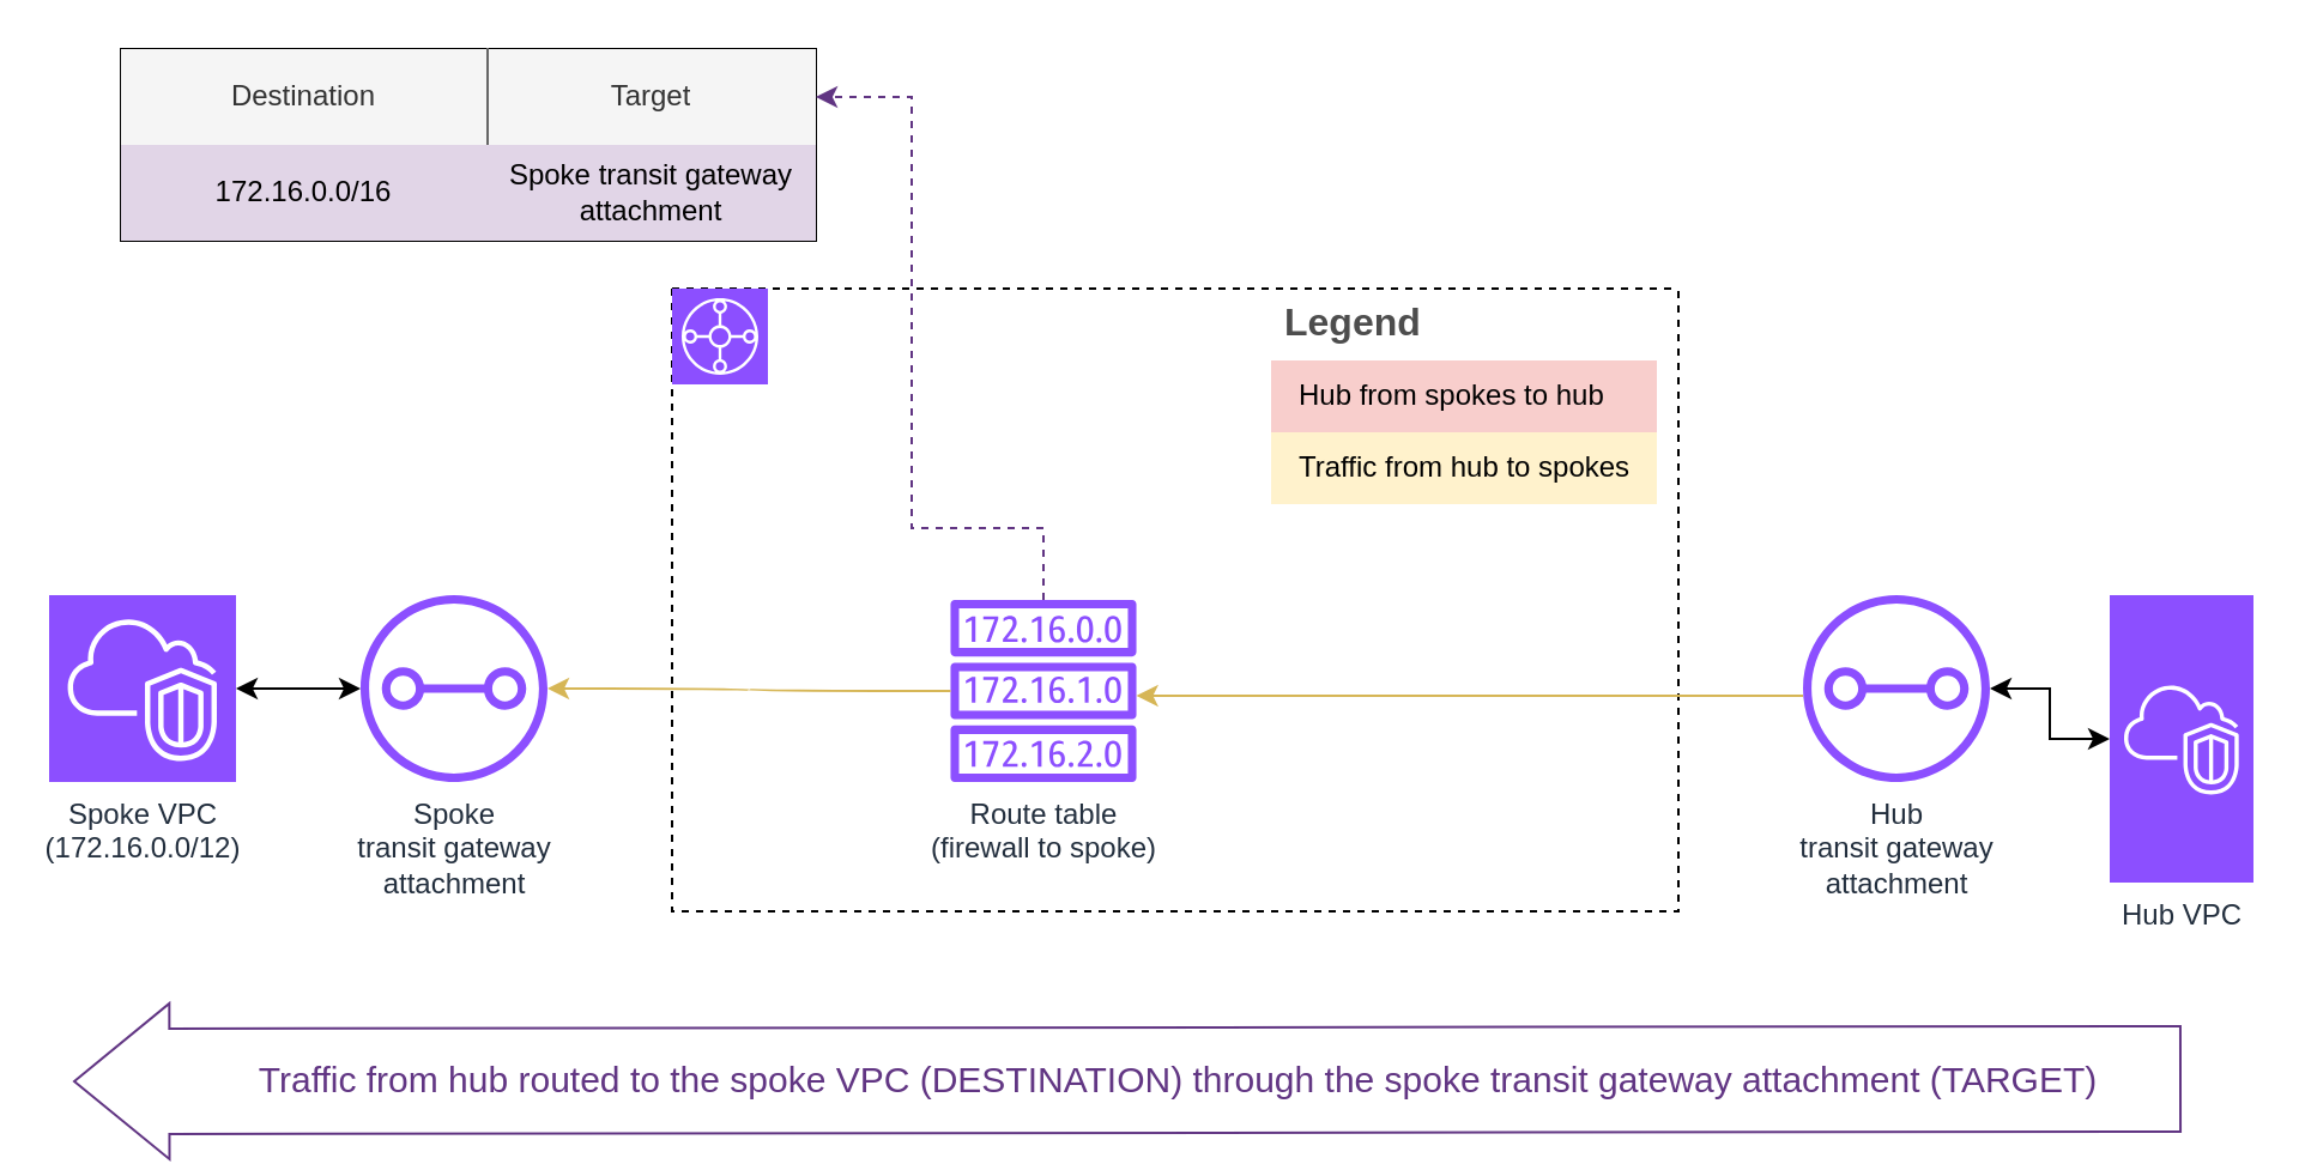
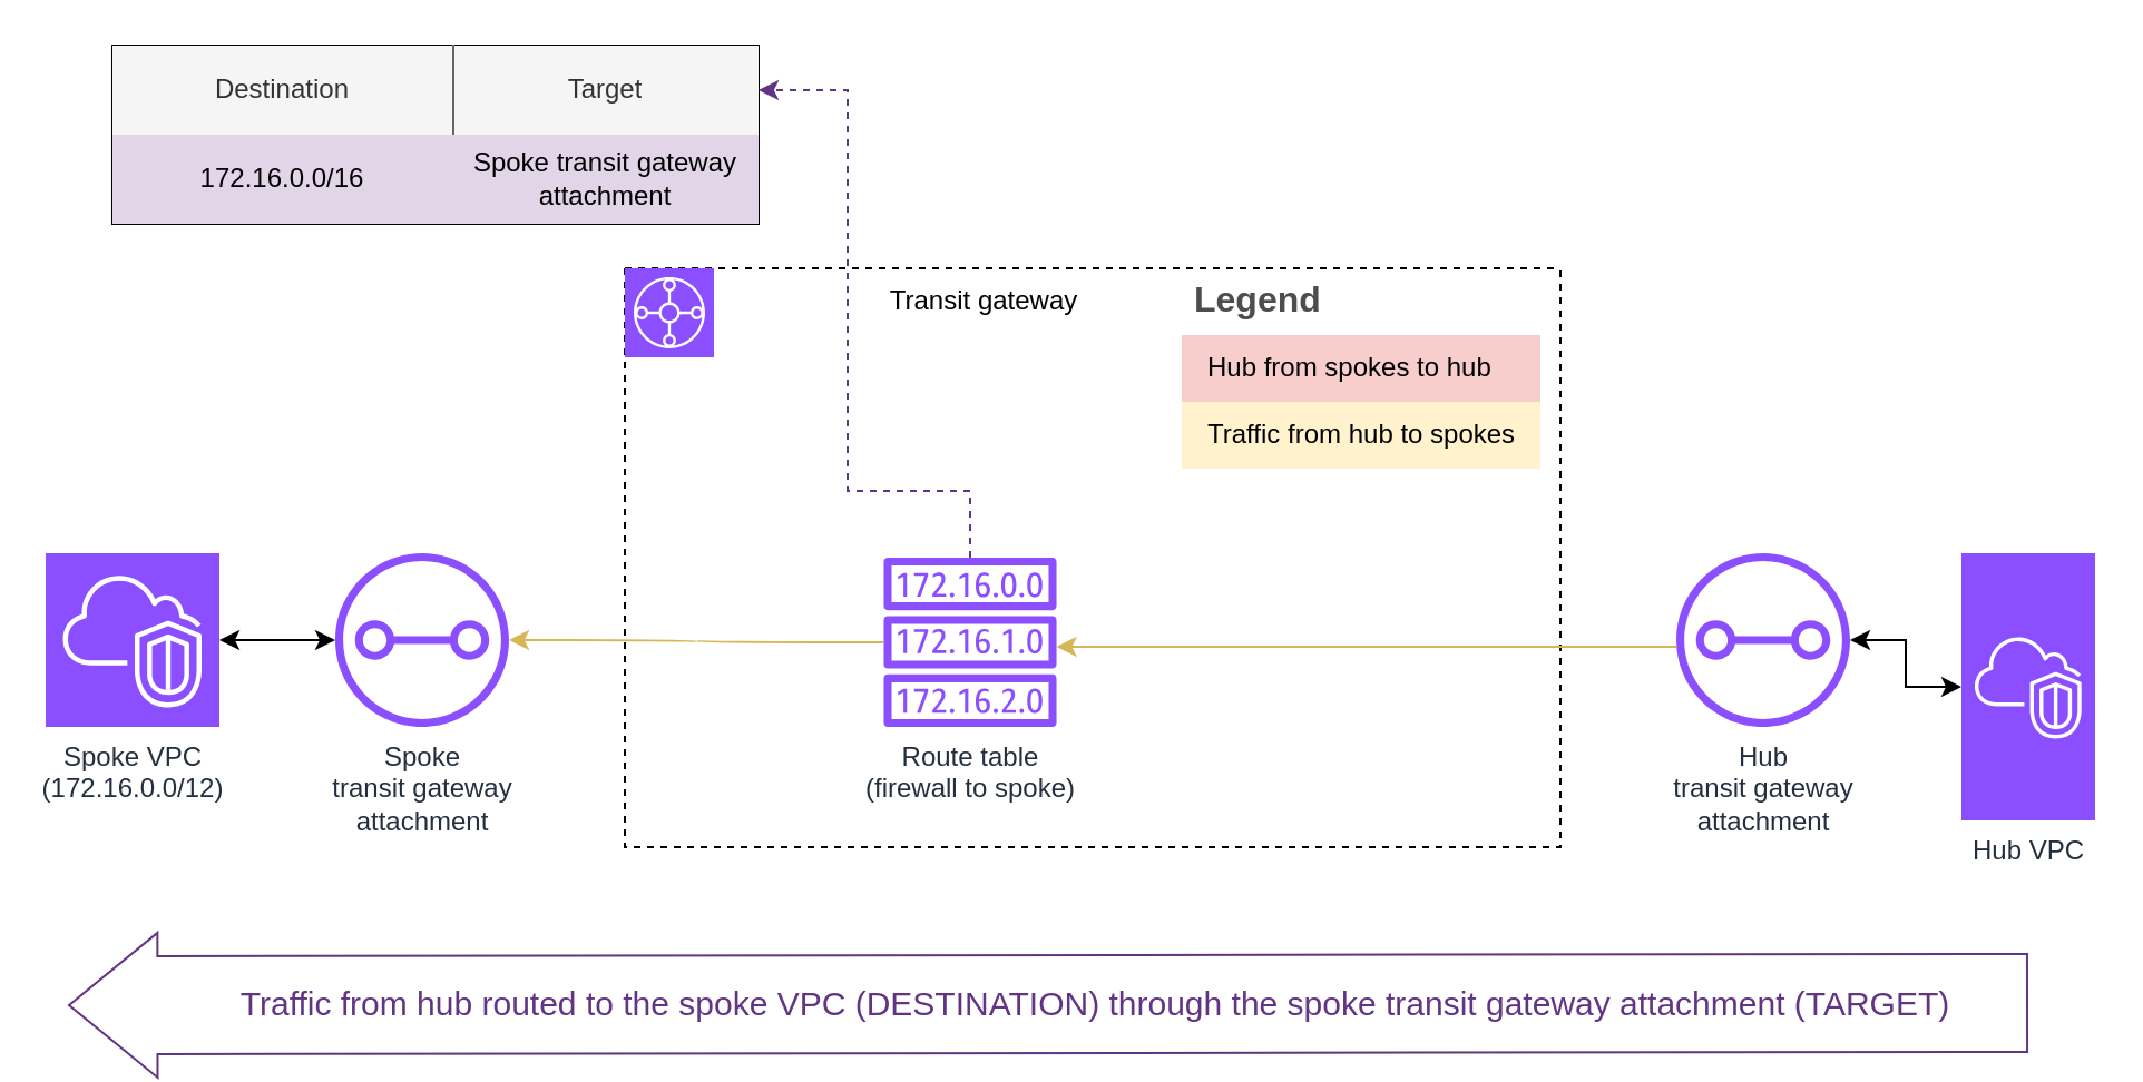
+ <mxCell id="5" value="Transit gateway" style="text;html=1;align=center;verticalAlign=middle;resizable=0;points=[];autosize=1;strokeColor=none;fillColor=none;" parent="2" vertex="1"><mxGeometry x="106" width="110" height="30" as="geometry" /></mxCell>
